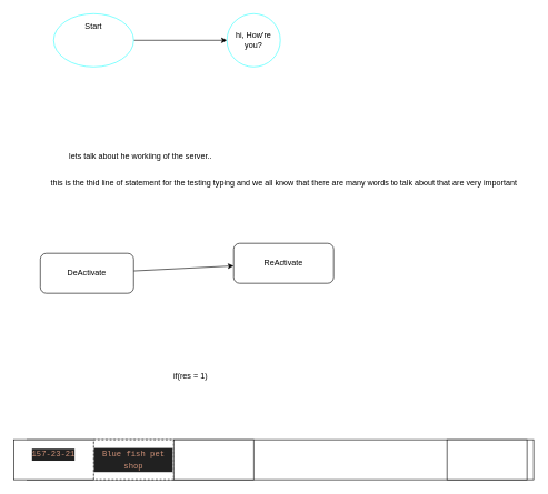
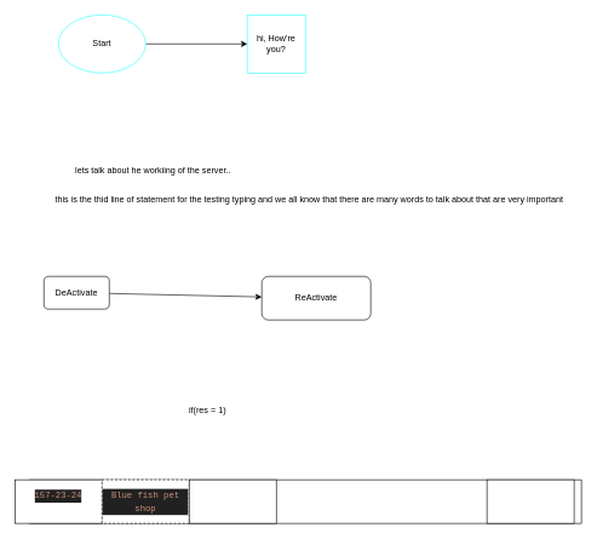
- <mxCell id="4" value="Start" style="text;html=1;strokeColor=none;fillColor=none;align=center;verticalAlign=middle;whiteSpace=wrap;rounded=0;" parent="1" vertex="1"><mxGeometry x="110" y="25" width="60" height="30" as="geometry" /></mxCell>
+ <mxCell id="4" value="Start" style="text;html=1;strokeColor=none;fillColor=none;align=center;verticalAlign=middle;whiteSpace=wrap;rounded=0;" parent="1" vertex="1"><mxGeometry x="110" y="45" width="60" height="30" as="geometry" /></mxCell>
- <mxCell id="5" value="hi, How're you?" style="ellipse;whiteSpace=wrap;html=1;aspect=fixed;strokeColor=#33FFFF;" parent="1" vertex="1"><mxGeometry x="340" y="20" width="80" height="80" as="geometry" /></mxCell>
+ <mxCell id="5" value="hi, How're you?" style="whiteSpace=wrap;html=1;aspect=fixed;strokeColor=#33FFFF;" parent="1" vertex="1"><mxGeometry x="340" y="20" width="80" height="80" as="geometry" /></mxCell>
- <mxCell id="10" value="ReActivate" style="rounded=1;whiteSpace=wrap;html=1;" parent="1" vertex="1"><mxGeometry x="350" y="365" width="150" height="60" as="geometry" /></mxCell>
+ <mxCell id="10" value="ReActivate" style="rounded=1;whiteSpace=wrap;html=1;" parent="1" vertex="1"><mxGeometry x="360" y="380" width="150" height="60" as="geometry" /></mxCell>
- <mxCell id="9" value="DeActivate" style="rounded=1;whiteSpace=wrap;html=1;" parent="1" vertex="1"><mxGeometry x="60" y="380" width="140" height="60" as="geometry" /></mxCell>
+ <mxCell id="9" value="DeActivate" style="rounded=1;whiteSpace=wrap;html=1;" parent="1" vertex="1"><mxGeometry x="60" y="380" width="90" height="45" as="geometry" /></mxCell>
- <mxCell id="13" value="&#10;&lt;div style=&quot;color: rgb(248, 248, 242); background-color: rgb(33, 33, 33); font-family: IBMPlexMono, &amp;quot;Courier New&amp;quot;, monospace, Consolas, &amp;quot;Courier New&amp;quot;, monospace; font-weight: normal; font-size: 12px; line-height: 18px;&quot;&gt;&lt;div&gt;&lt;span style=&quot;color: #ce9178;&quot;&gt;157-23-21&lt;/span&gt;&lt;/div&gt;&lt;/div&gt;&#10;&#10;" style="rounded=0;whiteSpace=wrap;html=1;" parent="1" vertex="1"><mxGeometry x="20" y="660" width="120" height="60" as="geometry" /></mxCell>
+ <mxCell id="13" value="&#10;&lt;div style=&quot;color: rgb(248, 248, 242); background-color: rgb(33, 33, 33); font-family: IBMPlexMono, &amp;quot;Courier New&amp;quot;, monospace, Consolas, &amp;quot;Courier New&amp;quot;, monospace; font-weight: normal; font-size: 12px; line-height: 18px;&quot;&gt;&lt;div&gt;&lt;span style=&quot;color: #ce9178;&quot;&gt;157-23-24&lt;/span&gt;&lt;/div&gt;&lt;/div&gt;&#10;&#10;" style="rounded=0;whiteSpace=wrap;html=1;" parent="1" vertex="1"><mxGeometry x="20" y="660" width="120" height="60" as="geometry" /></mxCell>
